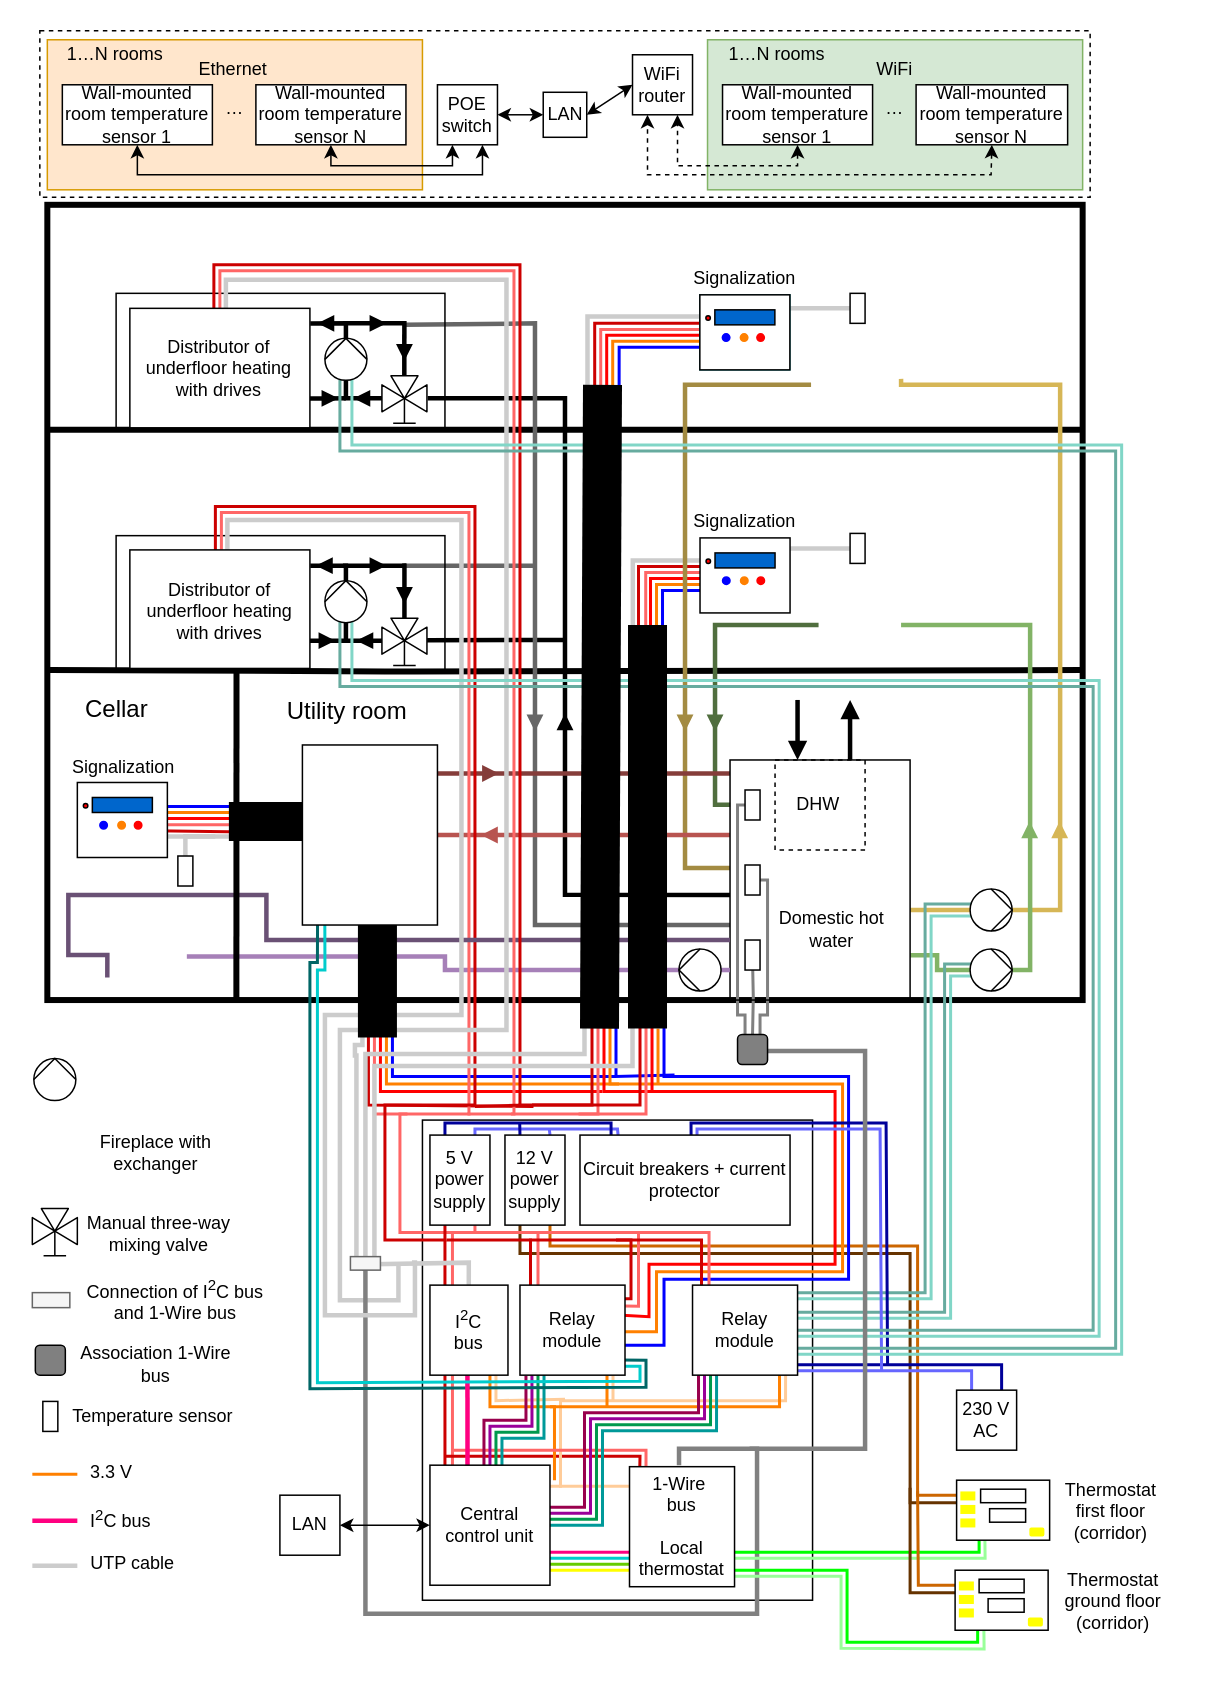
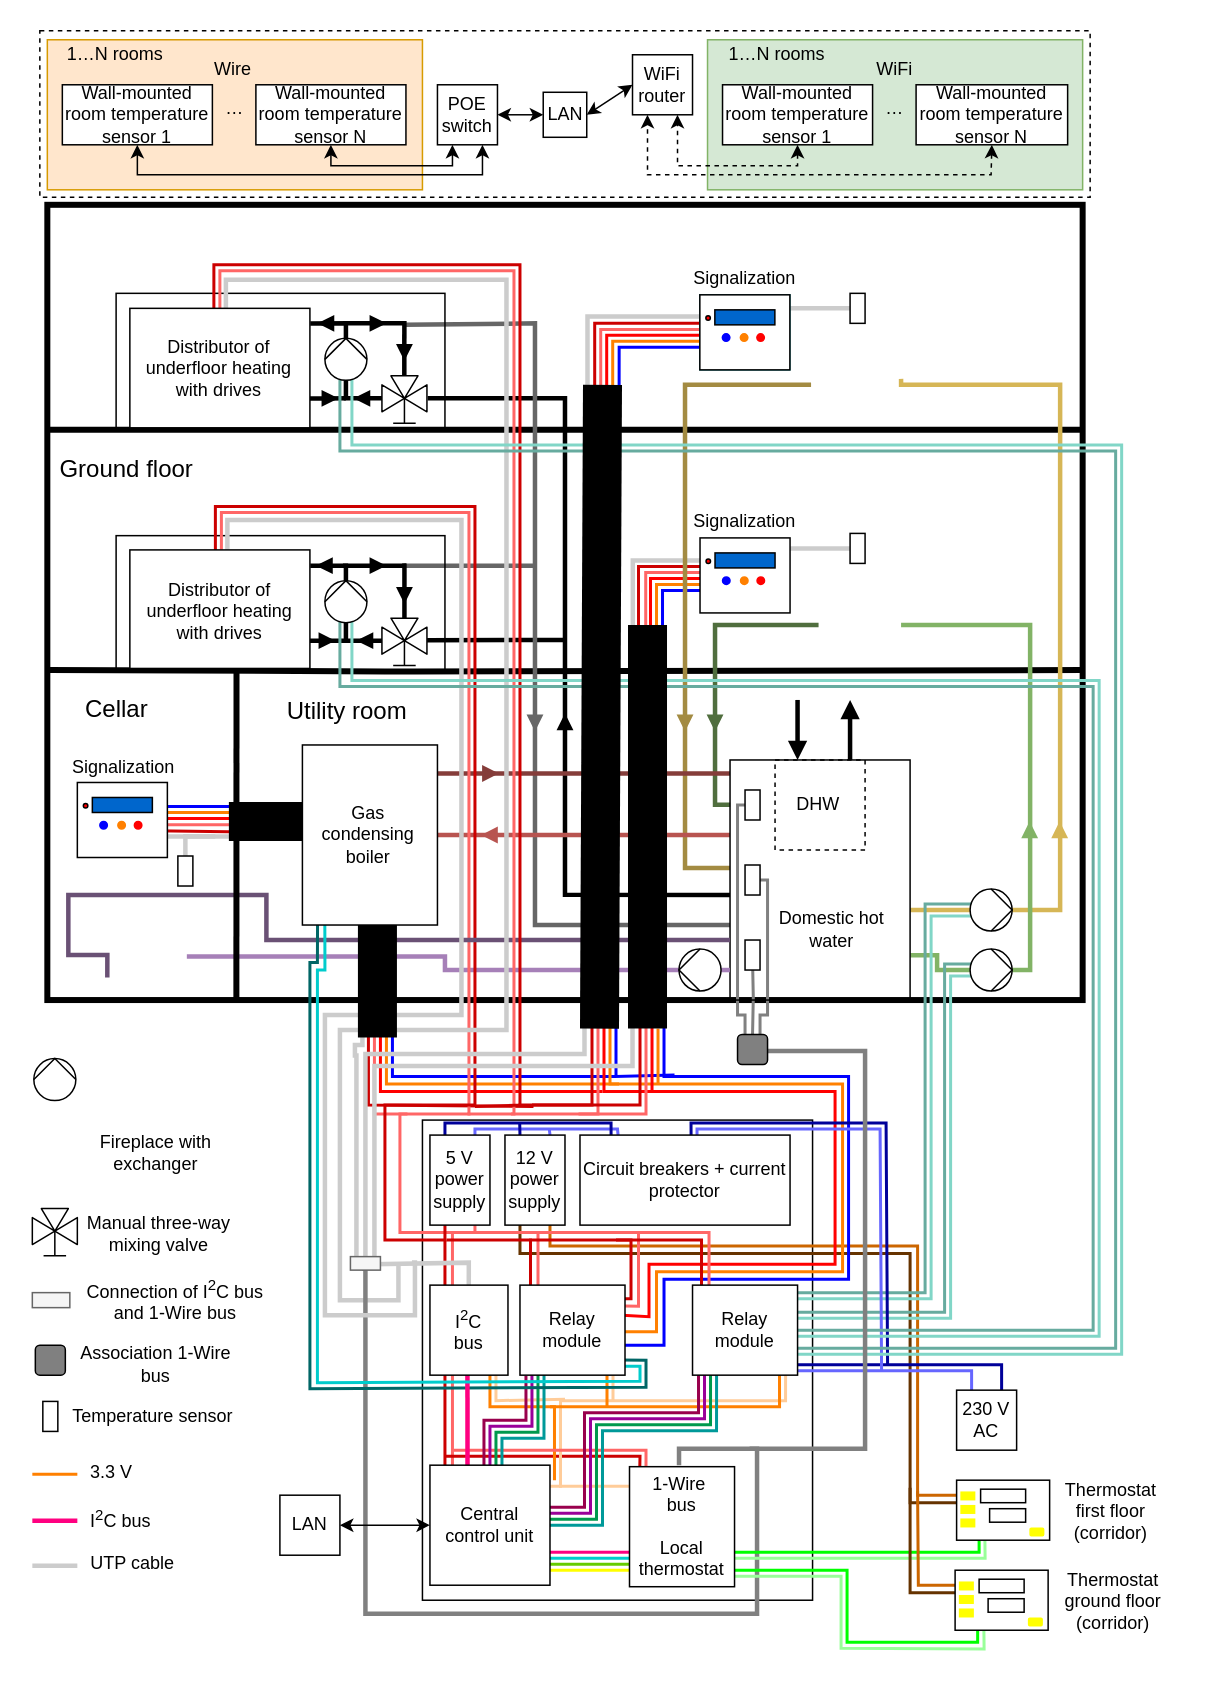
- <mxCell id="255" value="Ethernet" style="text;html=1;strokeColor=none;fillColor=none;align=center;verticalAlign=middle;whiteSpace=wrap;rounded=0;hachureGap=4;pointerEvents=0;" parent="1" vertex="1"><mxGeometry x="135" y="36" width="40" height="20" as="geometry" /></mxCell>
+ <mxCell id="255" value="Wire" style="text;html=1;strokeColor=none;fillColor=none;align=center;verticalAlign=middle;whiteSpace=wrap;rounded=0;hachureGap=4;pointerEvents=0;" parent="1" vertex="1"><mxGeometry x="135" y="36" width="40" height="20" as="geometry" /></mxCell>
+ <mxCell id="78" value="Ground floor" style="text;html=1;strokeColor=none;fillColor=none;align=center;verticalAlign=middle;whiteSpace=wrap;rounded=0;dashed=1;fontSize=16;" parent="1" vertex="1"><mxGeometry x="37" y="302" width="94" height="20" as="geometry" /></mxCell>
+ <mxCell id="251" value="Gas condensing boiler" style="text;html=1;strokeColor=none;fillColor=none;align=center;verticalAlign=middle;whiteSpace=wrap;rounded=0;dashed=1;" parent="249" vertex="1"><mxGeometry x="9" y="35" width="70" height="50" as="geometry" /></mxCell>
